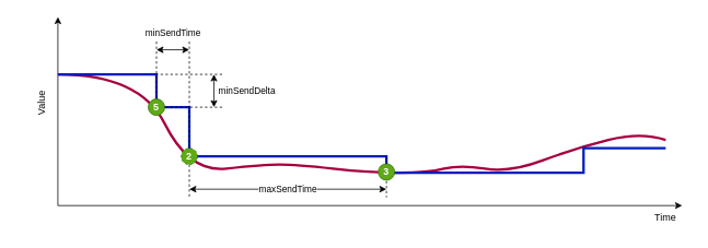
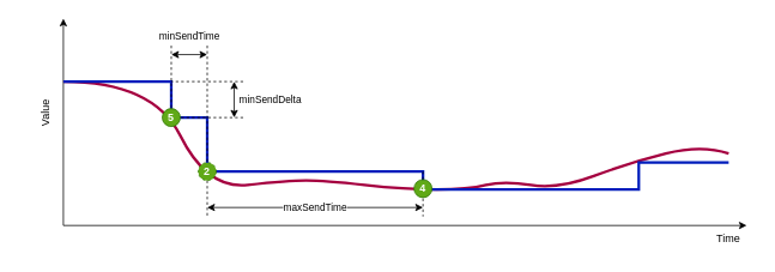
- <mxCell id="19" value="3" style="ellipse;whiteSpace=wrap;html=1;fillColor=#60a917;strokeColor=#2D7600;fontColor=#ffffff;fontStyle=1" vertex="1" parent="1"><mxGeometry x="460" y="199" width="20" height="20" as="geometry" /></mxCell>
+ <mxCell id="19" value="4" style="ellipse;whiteSpace=wrap;html=1;fillColor=#60a917;strokeColor=#2D7600;fontColor=#ffffff;fontStyle=1" vertex="1" parent="1"><mxGeometry x="460" y="199" width="20" height="20" as="geometry" /></mxCell>
